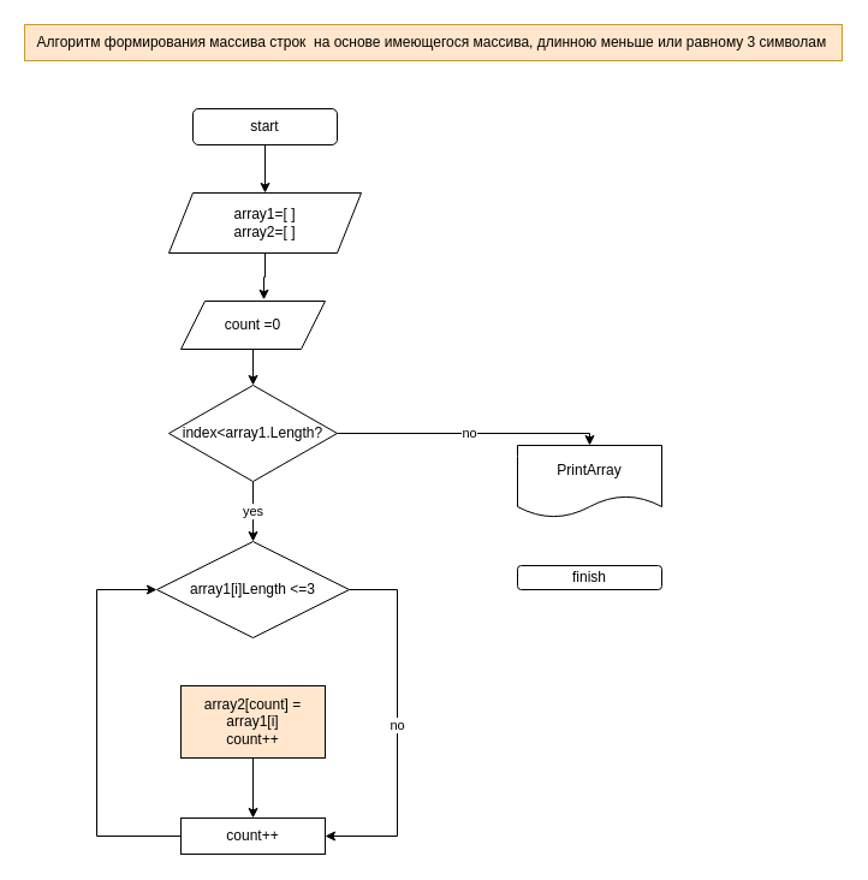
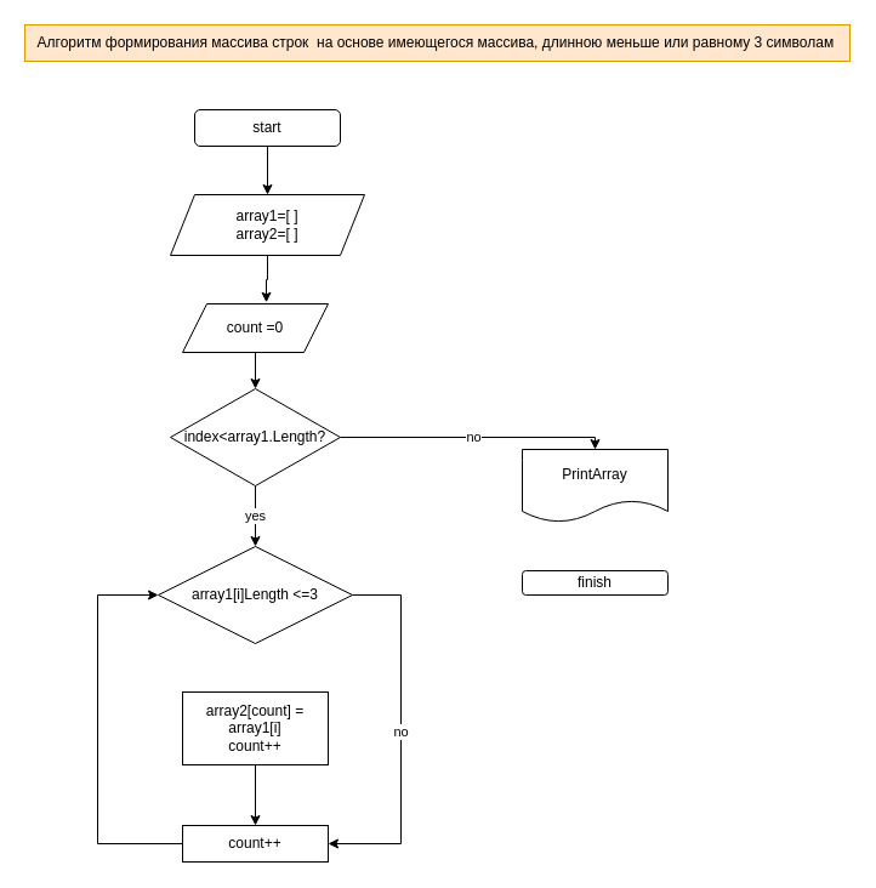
- <mxCell id="16" value="array2[count] = array1[i]&lt;br&gt;count++" style="rounded=0;whiteSpace=wrap;html=1;fillColor=#ffe6cc;" vertex="1" parent="1"><mxGeometry x="150" y="570" width="120" height="60" as="geometry" /></mxCell>
+ <mxCell id="16" value="array2[count] = array1[i]&lt;br&gt;count++" style="rounded=0;whiteSpace=wrap;html=1;" vertex="1" parent="1"><mxGeometry x="150" y="570" width="120" height="60" as="geometry" /></mxCell>
